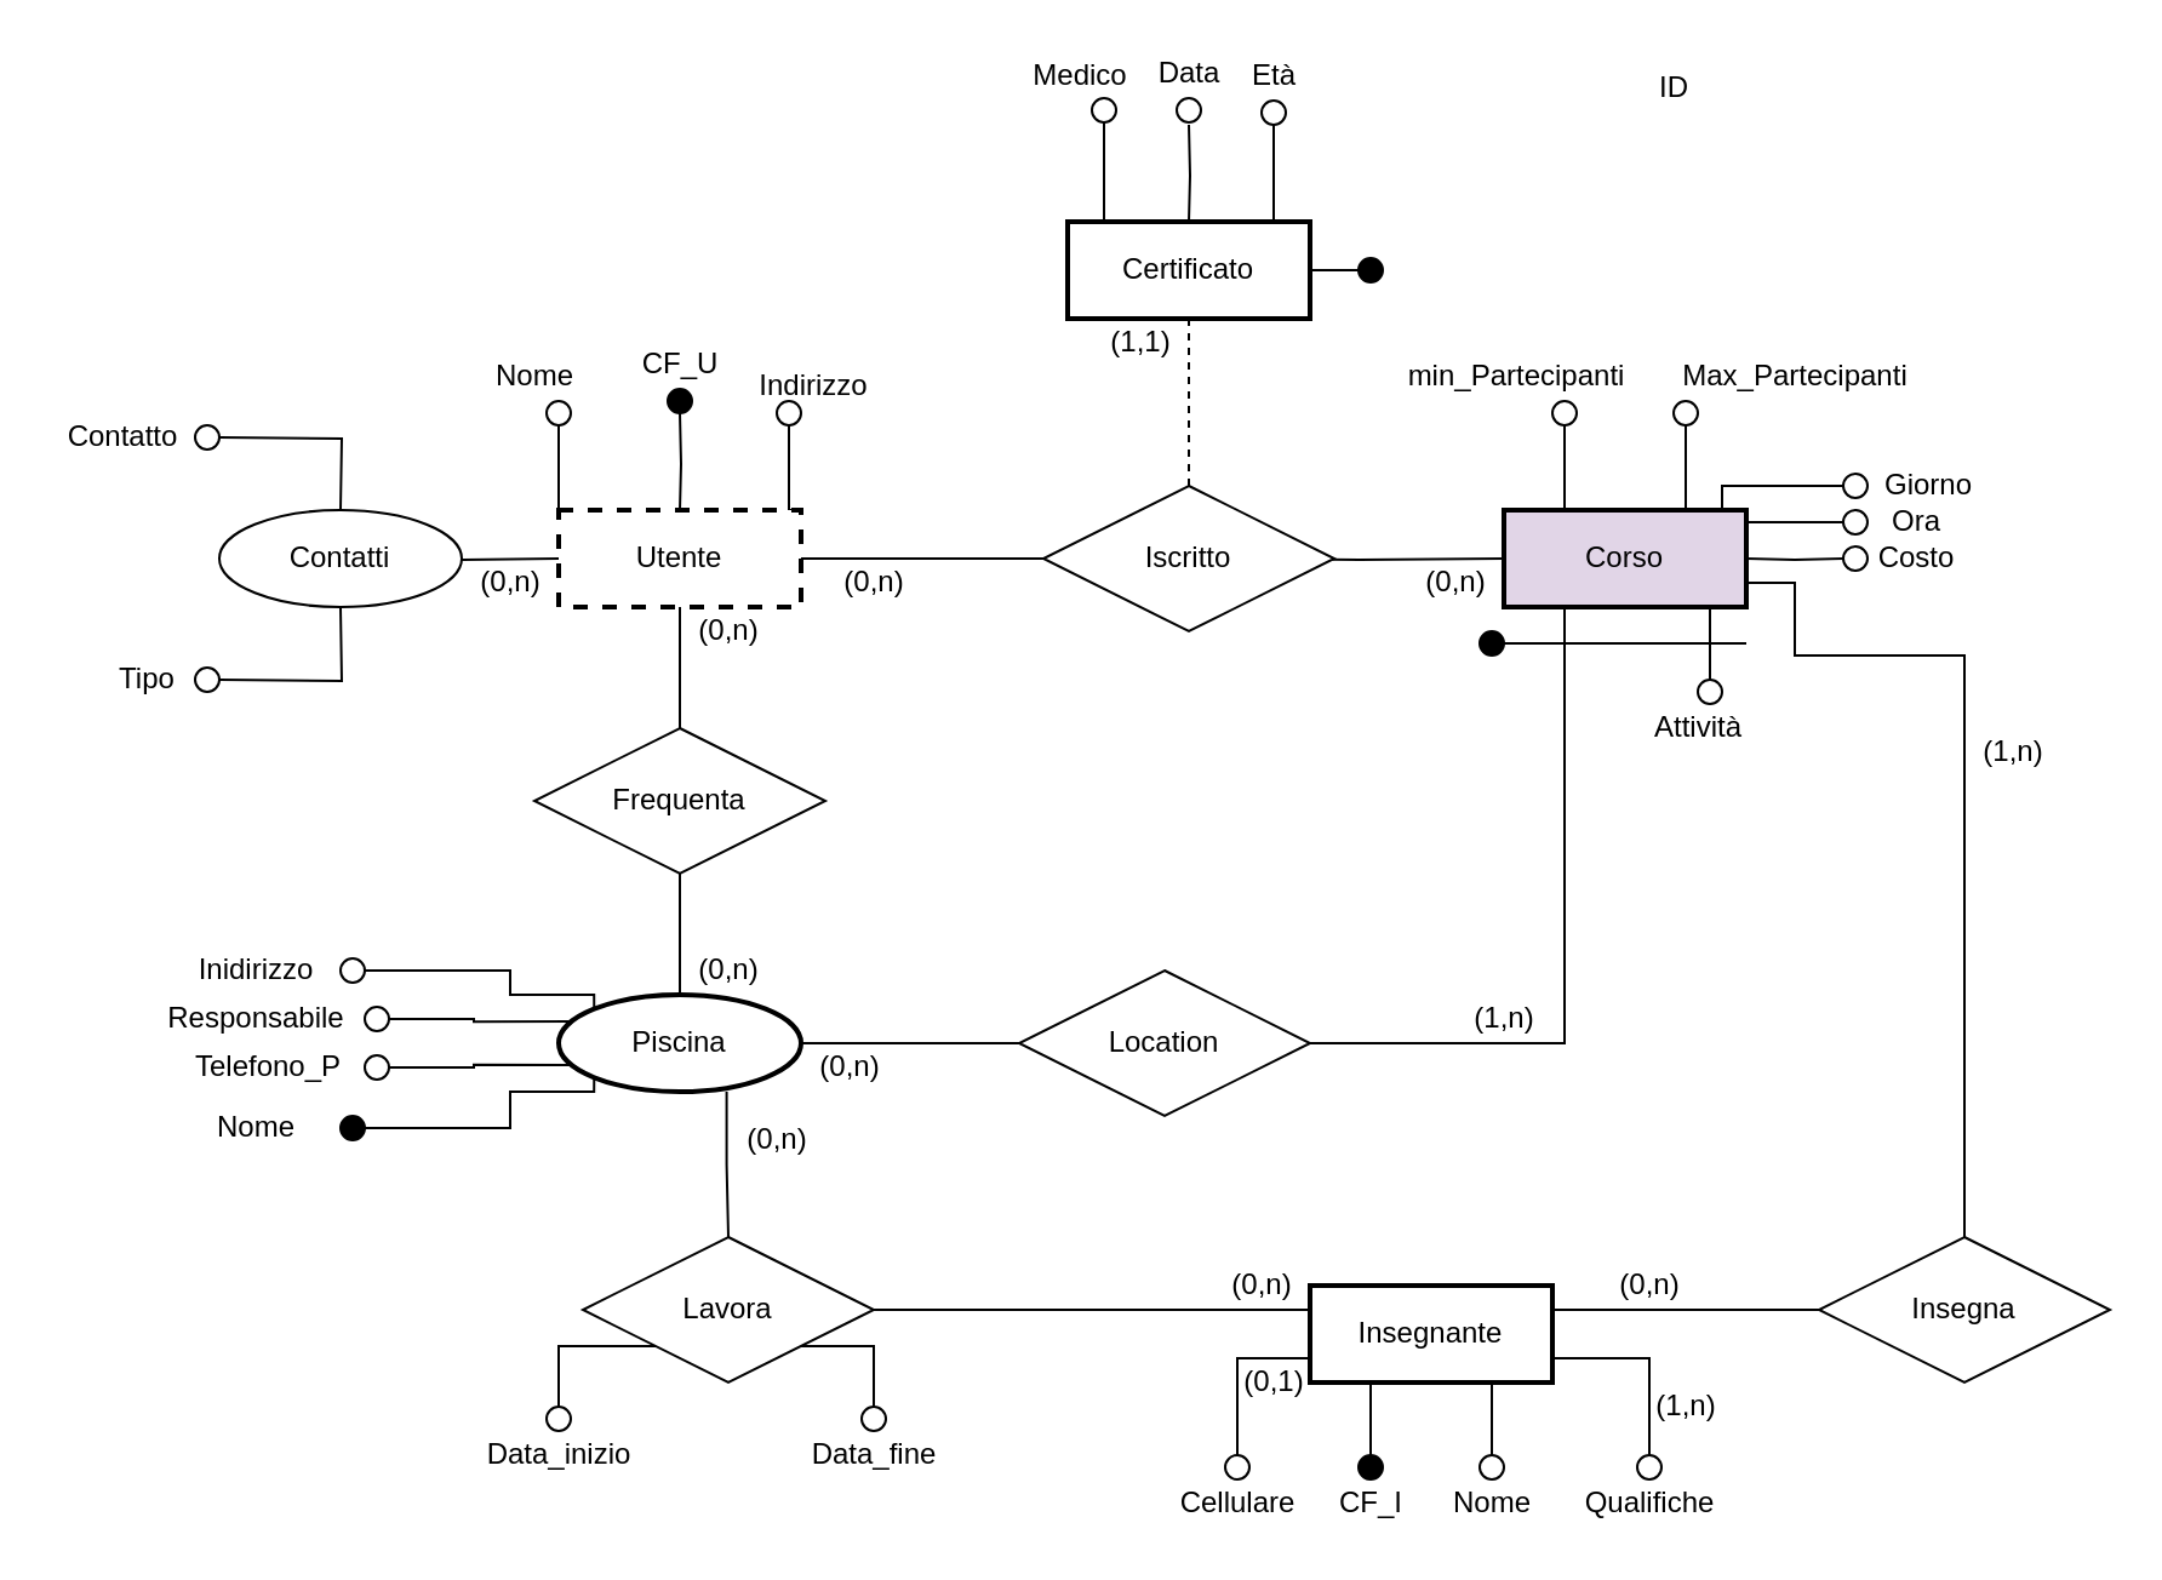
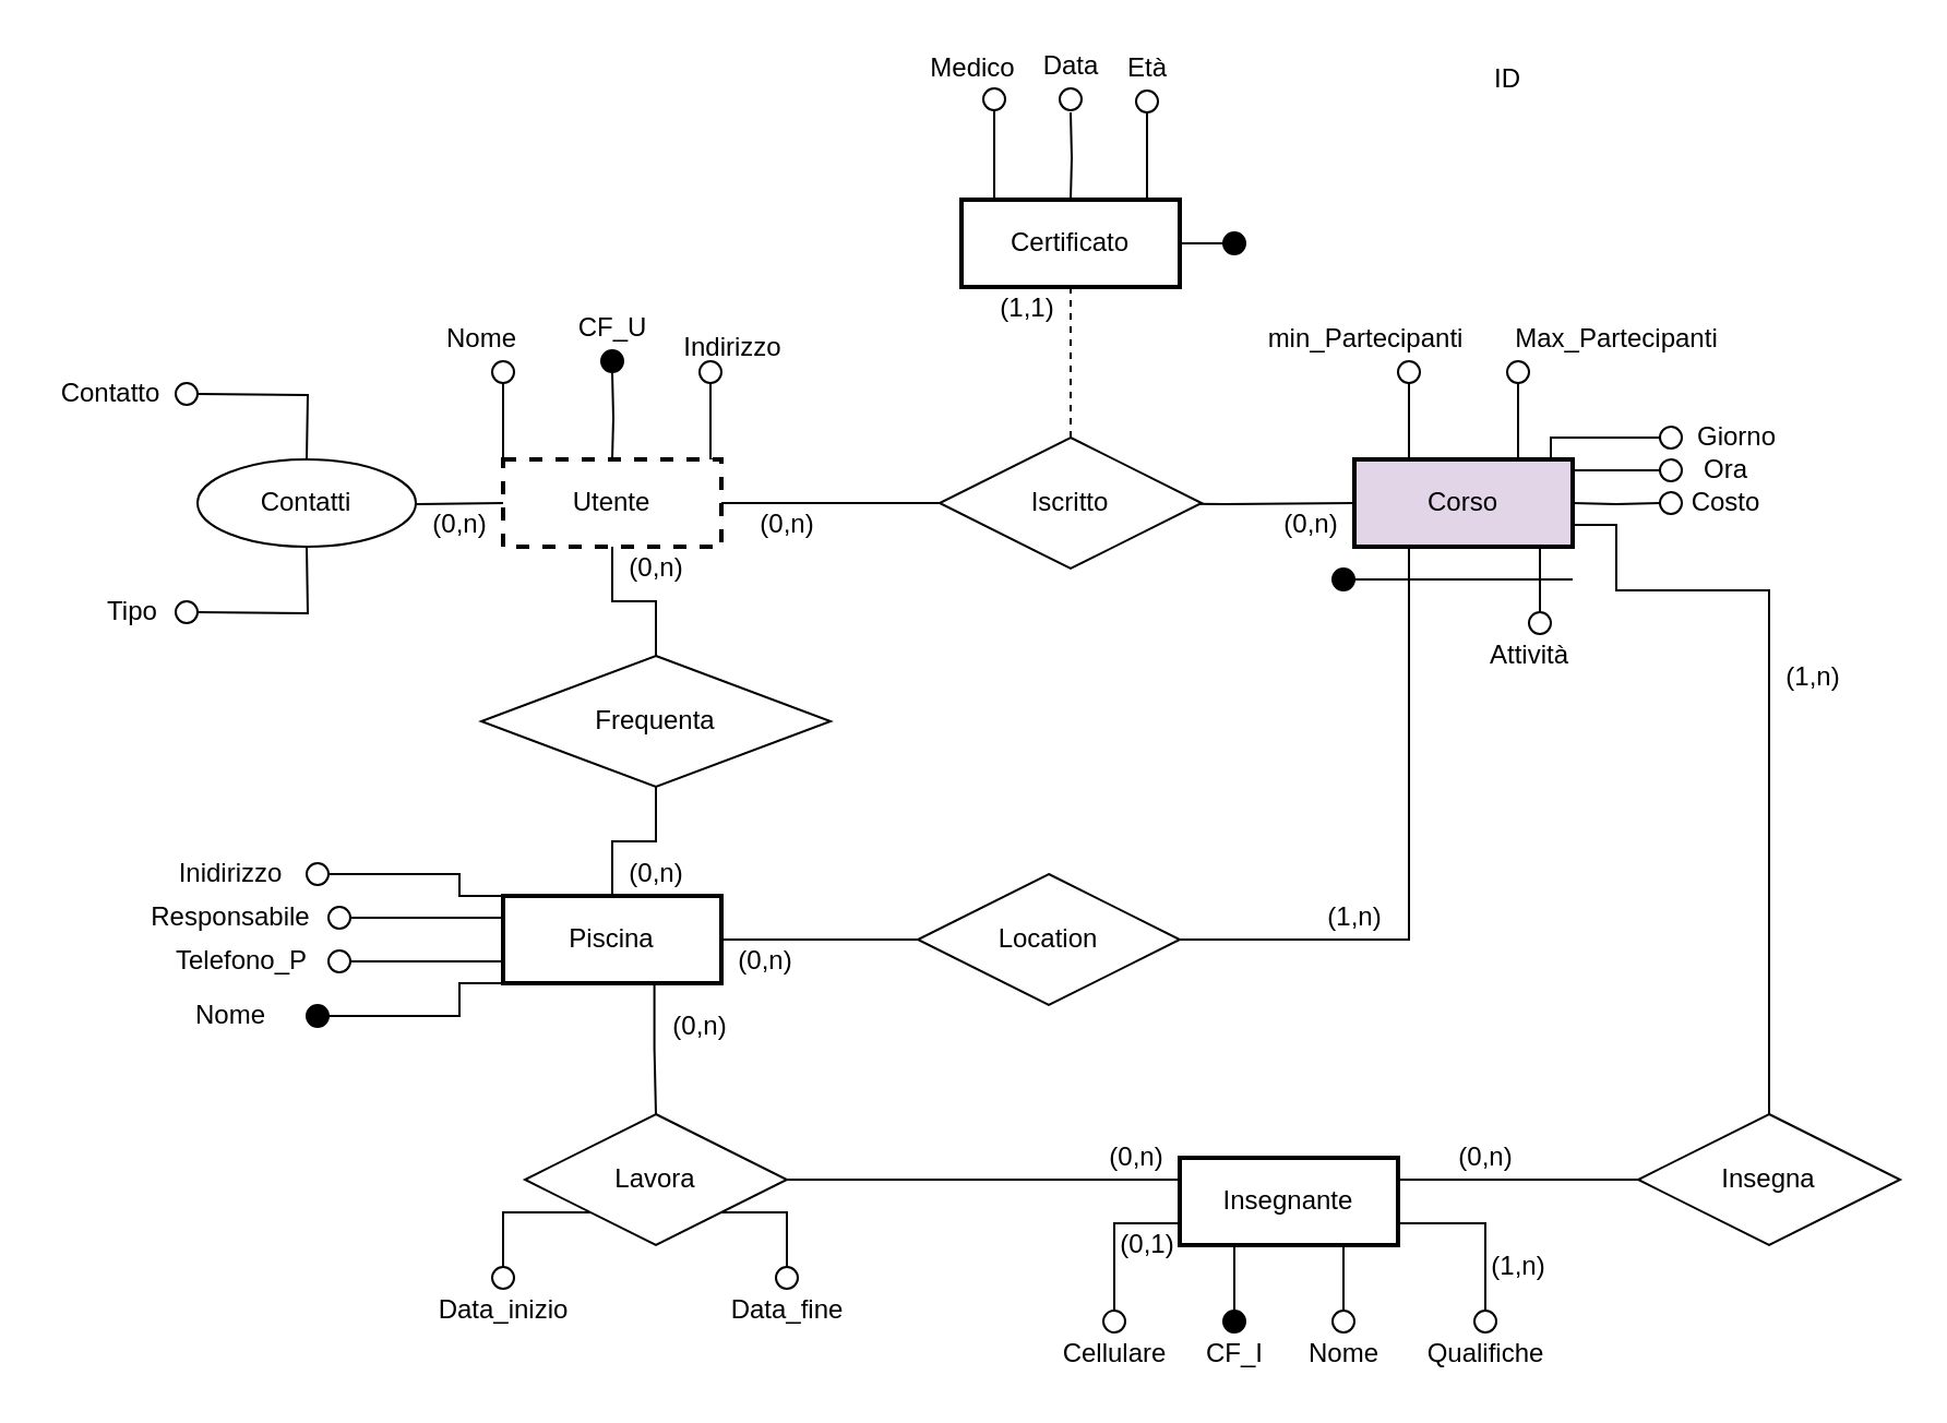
- <mxCell id="8" value="Frequenta" style="shape=rhombus;perimeter=rhombusPerimeter;whiteSpace=wrap;html=1;align=center;" parent="1" vertex="1"><mxGeometry x="220" y="300" width="120" height="60" as="geometry" /></mxCell>
+ <mxCell id="8" value="Frequenta" style="shape=rhombus;perimeter=rhombusPerimeter;whiteSpace=wrap;html=1;align=center;" parent="1" vertex="1"><mxGeometry x="220" y="300" width="160" height="60" as="geometry" /></mxCell>
- <mxCell id="16" value="Piscina" style="ellipse;whiteSpace=wrap;html=1;align=center;strokeWidth=2;" parent="1" vertex="1"><mxGeometry x="230" y="410" width="100" height="40" as="geometry" /></mxCell>
+ <mxCell id="16" value="Piscina" style="whiteSpace=wrap;html=1;align=center;strokeWidth=2;" parent="1" vertex="1"><mxGeometry x="230" y="410" width="100" height="40" as="geometry" /></mxCell>
